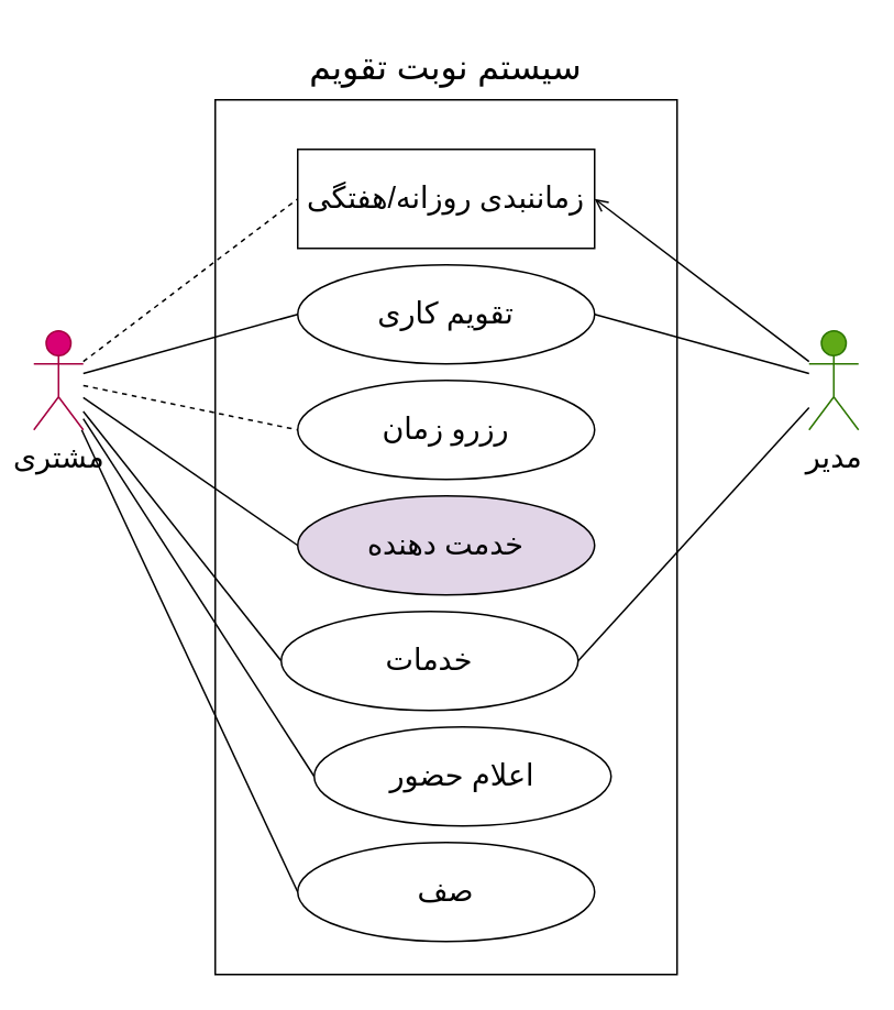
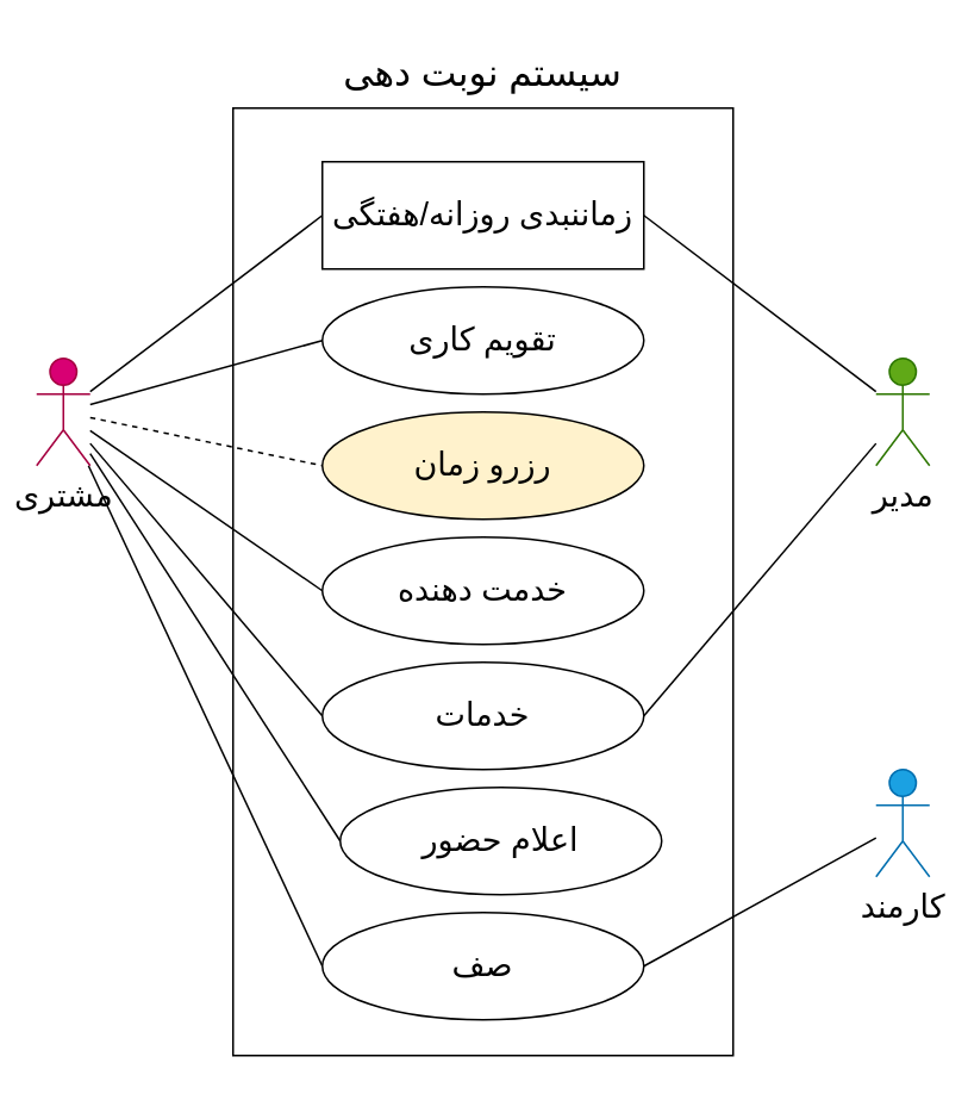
- <mxCell id="20" value="سیستم نوبت تقویم" style="text;html=1;strokeColor=none;fillColor=none;align=center;verticalAlign=middle;whiteSpace=wrap;rounded=0;fontSize=21;" parent="1" vertex="1"><mxGeometry x="140" y="20" width="260" height="40" as="geometry" /></mxCell>
+ <mxCell id="20" value="سیستم نوبت دهی" style="text;html=1;strokeColor=none;fillColor=none;align=center;verticalAlign=middle;whiteSpace=wrap;rounded=0;fontSize=21;" parent="1" vertex="1"><mxGeometry x="140" y="20" width="260" height="40" as="geometry" /></mxCell>
- <mxCell id="3" style="rounded=0;orthogonalLoop=1;jettySize=auto;html=1;entryX=1;entryY=0.5;entryDx=0;entryDy=0;endArrow=open;endFill=0;" parent="1" source="6" target="15" edge="1"><mxGeometry relative="1" as="geometry" /></mxCell>
+ <mxCell id="3" style="rounded=0;orthogonalLoop=1;jettySize=auto;html=1;entryX=1;entryY=0.5;entryDx=0;entryDy=0;endArrow=none;endFill=0;" parent="1" source="6" target="15" edge="1"><mxGeometry relative="1" as="geometry" /></mxCell>
- <mxCell id="9" style="edgeStyle=none;rounded=0;orthogonalLoop=1;jettySize=auto;html=1;entryX=0;entryY=0.5;entryDx=0;entryDy=0;endArrow=none;endFill=0;dashed=1;" parent="1" source="14" target="15" edge="1"><mxGeometry relative="1" as="geometry" /></mxCell>
+ <mxCell id="9" style="edgeStyle=none;rounded=0;orthogonalLoop=1;jettySize=auto;html=1;entryX=0;entryY=0.5;entryDx=0;entryDy=0;endArrow=none;endFill=0;" parent="1" source="14" target="15" edge="1"><mxGeometry relative="1" as="geometry" /></mxCell>
- <mxCell id="4" style="edgeStyle=none;rounded=0;orthogonalLoop=1;jettySize=auto;html=1;entryX=1;entryY=0.5;entryDx=0;entryDy=0;endArrow=none;endFill=0;" parent="1" source="6" target="16" edge="1"><mxGeometry relative="1" as="geometry" /></mxCell>
- <mxCell id="17" value="&lt;font style=&quot;font-size: 18px&quot;&gt;رزرو زمان&lt;/font&gt;" style="ellipse;whiteSpace=wrap;html=1;" parent="1" vertex="1"><mxGeometry x="180" y="230" width="180" height="60" as="geometry" /></mxCell>
+ <mxCell id="17" value="&lt;font style=&quot;font-size: 18px&quot;&gt;رزرو زمان&lt;/font&gt;" style="ellipse;whiteSpace=wrap;html=1;fillColor=#fff2cc;" parent="1" vertex="1"><mxGeometry x="180" y="230" width="180" height="60" as="geometry" /></mxCell>
- <mxCell id="21" value="&lt;span style=&quot;font-size: 18px&quot;&gt;خدمت دهنده&lt;/span&gt;" style="ellipse;whiteSpace=wrap;html=1;fillColor=#e1d5e7;" vertex="1" parent="1"><mxGeometry x="180" y="300" width="180" height="60" as="geometry" /></mxCell>
+ <mxCell id="21" value="&lt;span style=&quot;font-size: 18px&quot;&gt;خدمت دهنده&lt;/span&gt;" style="ellipse;whiteSpace=wrap;html=1;" vertex="1" parent="1"><mxGeometry x="180" y="300" width="180" height="60" as="geometry" /></mxCell>
- <mxCell id="22" value="&lt;font style=&quot;font-size: 18px&quot;&gt;خدمات&lt;/font&gt;" style="ellipse;whiteSpace=wrap;html=1;" vertex="1" parent="1"><mxGeometry x="170" y="370" width="180" height="60" as="geometry" /></mxCell>
+ <mxCell id="22" value="&lt;font style=&quot;font-size: 18px&quot;&gt;خدمات&lt;/font&gt;" style="ellipse;whiteSpace=wrap;html=1;" vertex="1" parent="1"><mxGeometry x="180" y="370" width="180" height="60" as="geometry" /></mxCell>
+ <mxCell id="24" value="&lt;font style=&quot;font-size: 18px&quot; color=&quot;#000000&quot;&gt;کارمند&lt;/font&gt;" style="shape=umlActor;verticalLabelPosition=bottom;verticalAlign=top;html=1;outlineConnect=0;fillColor=#1ba1e2;strokeColor=#006EAF;fontColor=#ffffff;" vertex="1" parent="1"><mxGeometry x="490" y="430" width="30" height="60" as="geometry" /></mxCell>
+ <mxCell id="23" style="edgeStyle=none;rounded=0;orthogonalLoop=1;jettySize=auto;html=1;entryX=1;entryY=0.5;entryDx=0;entryDy=0;endArrow=none;endFill=0;" edge="1" parent="1" source="24" target="19"><mxGeometry relative="1" as="geometry" /></mxCell>
